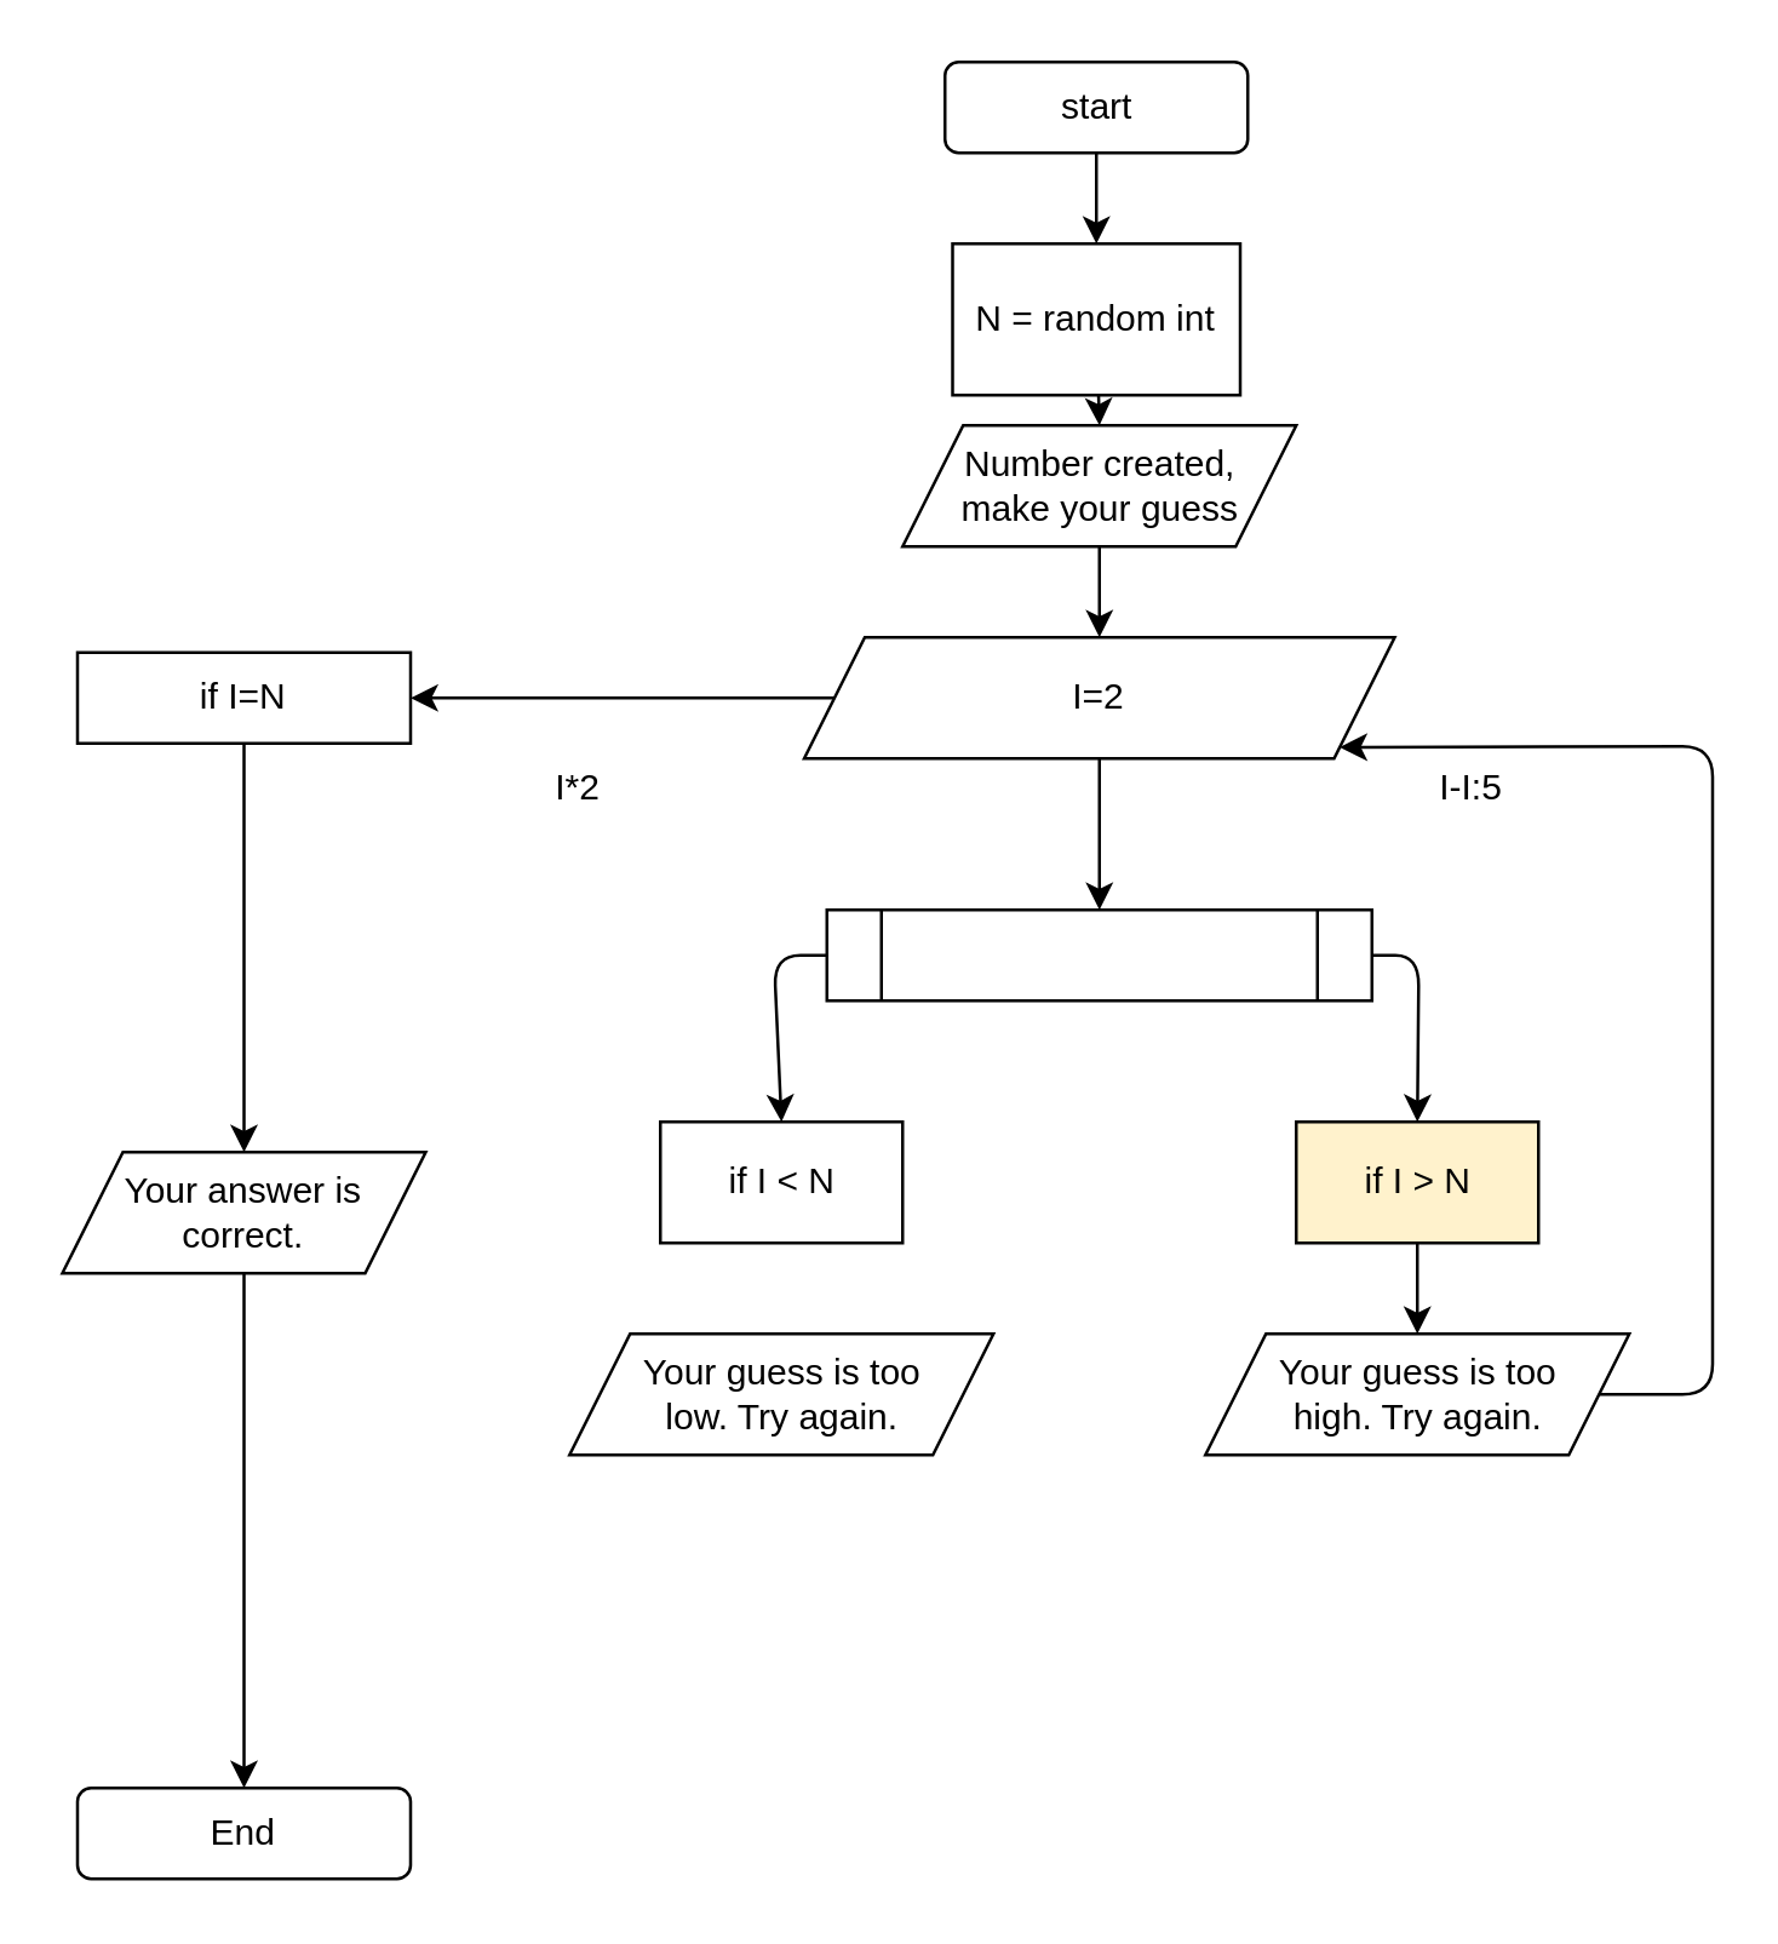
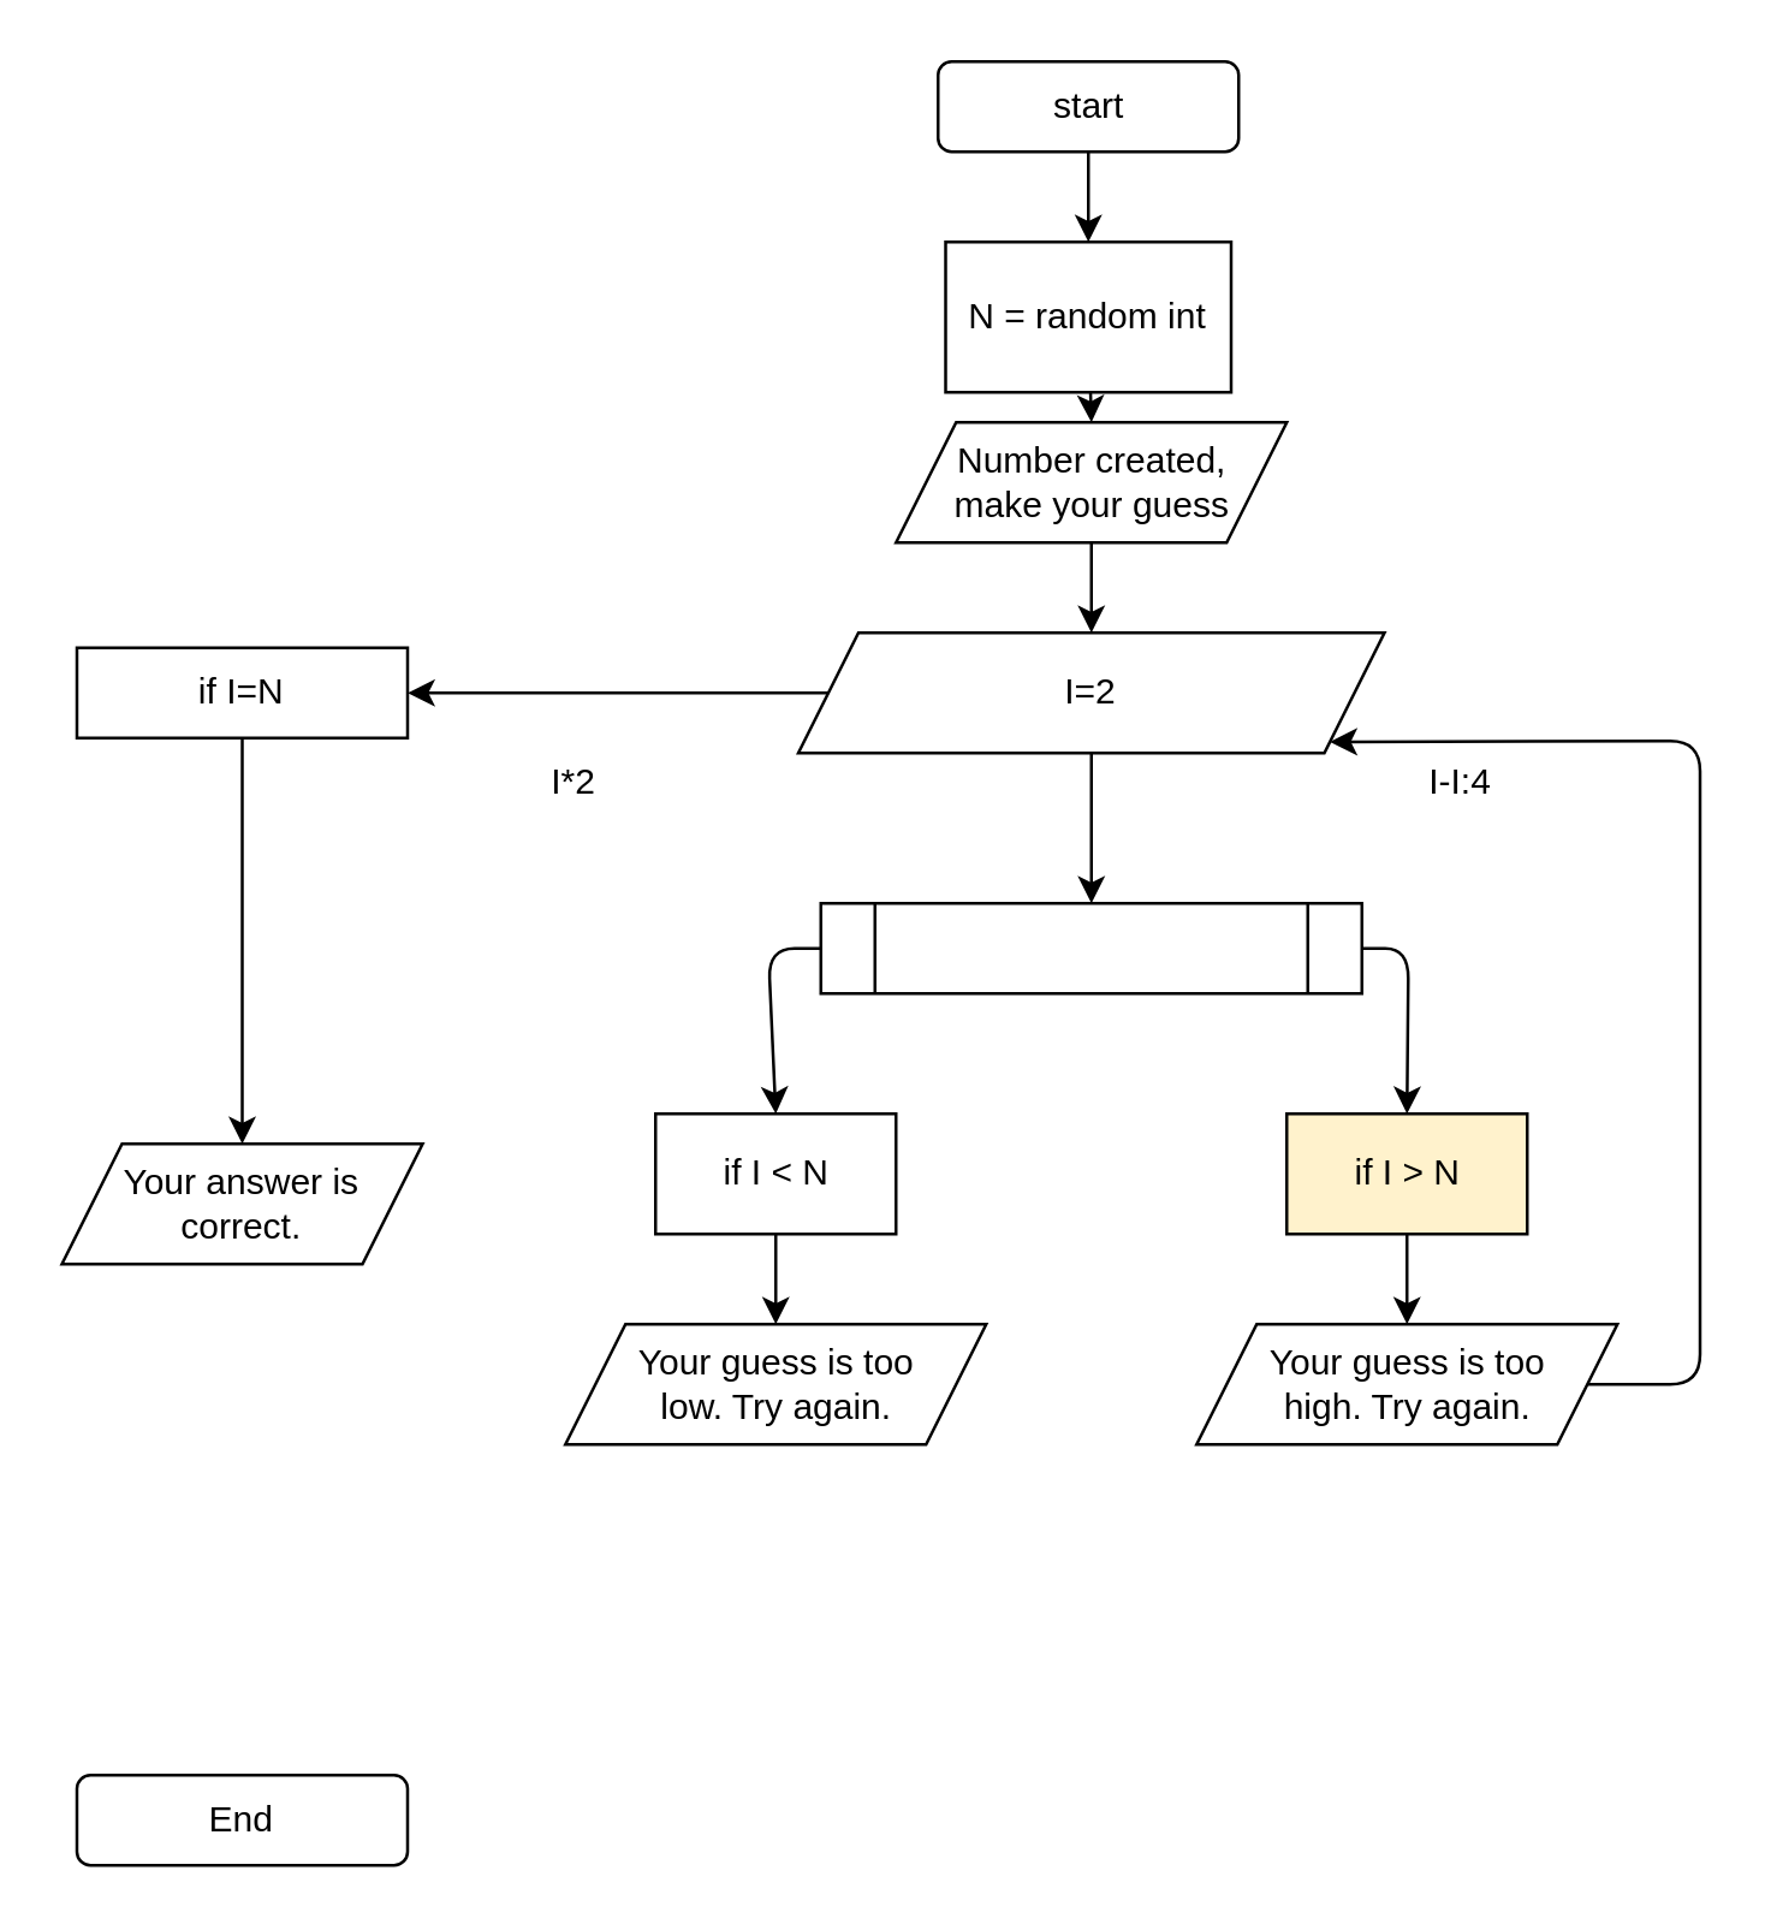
- <mxCell id="27" value="&lt;span&gt;I-I:5&lt;/span&gt;" style="text;html=1;align=center;verticalAlign=middle;resizable=0;points=[];autosize=1;strokeColor=none;fillColor=none;" vertex="1" parent="1"><mxGeometry x="465" y="250" width="40" height="20" as="geometry" /></mxCell>
+ <mxCell id="27" value="&lt;span&gt;I-I:4&lt;/span&gt;" style="text;html=1;align=center;verticalAlign=middle;resizable=0;points=[];autosize=1;strokeColor=none;fillColor=none;" vertex="1" parent="1"><mxGeometry x="465" y="250" width="40" height="20" as="geometry" /></mxCell>
+ <mxCell id="6" value="" style="edgeStyle=none;html=1;" edge="1" parent="1" source="7" target="21"><mxGeometry relative="1" as="geometry" /></mxCell>
- <mxCell id="18" value="" style="edgeStyle=none;html=1;" edge="1" parent="1" source="19" target="20"><mxGeometry relative="1" as="geometry" /></mxCell>
